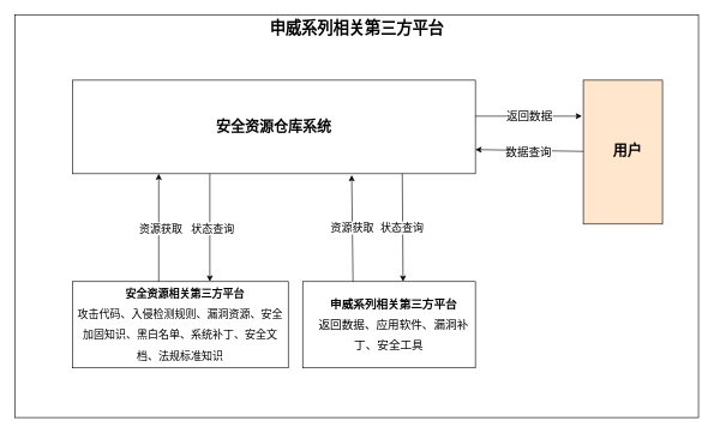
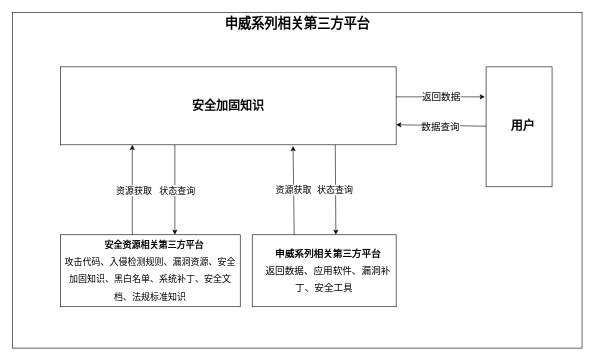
- <mxCell id="3" value="&lt;font style=&quot;font-size: 20px;&quot;&gt;&lt;b&gt;安全资源仓库系统&lt;/b&gt;&lt;/font&gt;" style="rounded=0;whiteSpace=wrap;html=1;" parent="1" vertex="1"><mxGeometry x="100" y="111" width="560" height="130" as="geometry" /></mxCell>
+ <mxCell id="3" value="&lt;font style=&quot;font-size: 20px;&quot;&gt;&lt;b&gt;安全加固知识&lt;/b&gt;&lt;/font&gt;" style="rounded=0;whiteSpace=wrap;html=1;" parent="1" vertex="1"><mxGeometry x="100" y="111" width="560" height="130" as="geometry" /></mxCell>
- <mxCell id="9" value="&lt;p style=&quot;margin: 0pt 0pt 0.0pt; text-indent: 10pt; line-height: 28px; text-align: start;&quot; class=&quot;MsoNormal&quot;&gt;&lt;font size=&quot;1&quot; face=&quot;Helvetica&quot; style=&quot;&quot;&gt;&lt;b style=&quot;font-size: 20px;&quot;&gt;用户&lt;/b&gt;&lt;/font&gt;&lt;/p&gt;" style="rounded=0;whiteSpace=wrap;html=1;horizontal=1;textDirection=ltr;fillColor=#ffe6cc;" parent="1" vertex="1"><mxGeometry x="810" y="111" width="110" height="200" as="geometry" /></mxCell>
+ <mxCell id="9" value="&lt;p style=&quot;margin: 0pt 0pt 0.0pt; text-indent: 10pt; line-height: 28px; text-align: start;&quot; class=&quot;MsoNormal&quot;&gt;&lt;font size=&quot;1&quot; face=&quot;Helvetica&quot; style=&quot;&quot;&gt;&lt;b style=&quot;font-size: 20px;&quot;&gt;用户&lt;/b&gt;&lt;/font&gt;&lt;/p&gt;" style="rounded=0;whiteSpace=wrap;html=1;horizontal=1;textDirection=ltr;" parent="1" vertex="1"><mxGeometry x="810" y="111" width="110" height="200" as="geometry" /></mxCell>
